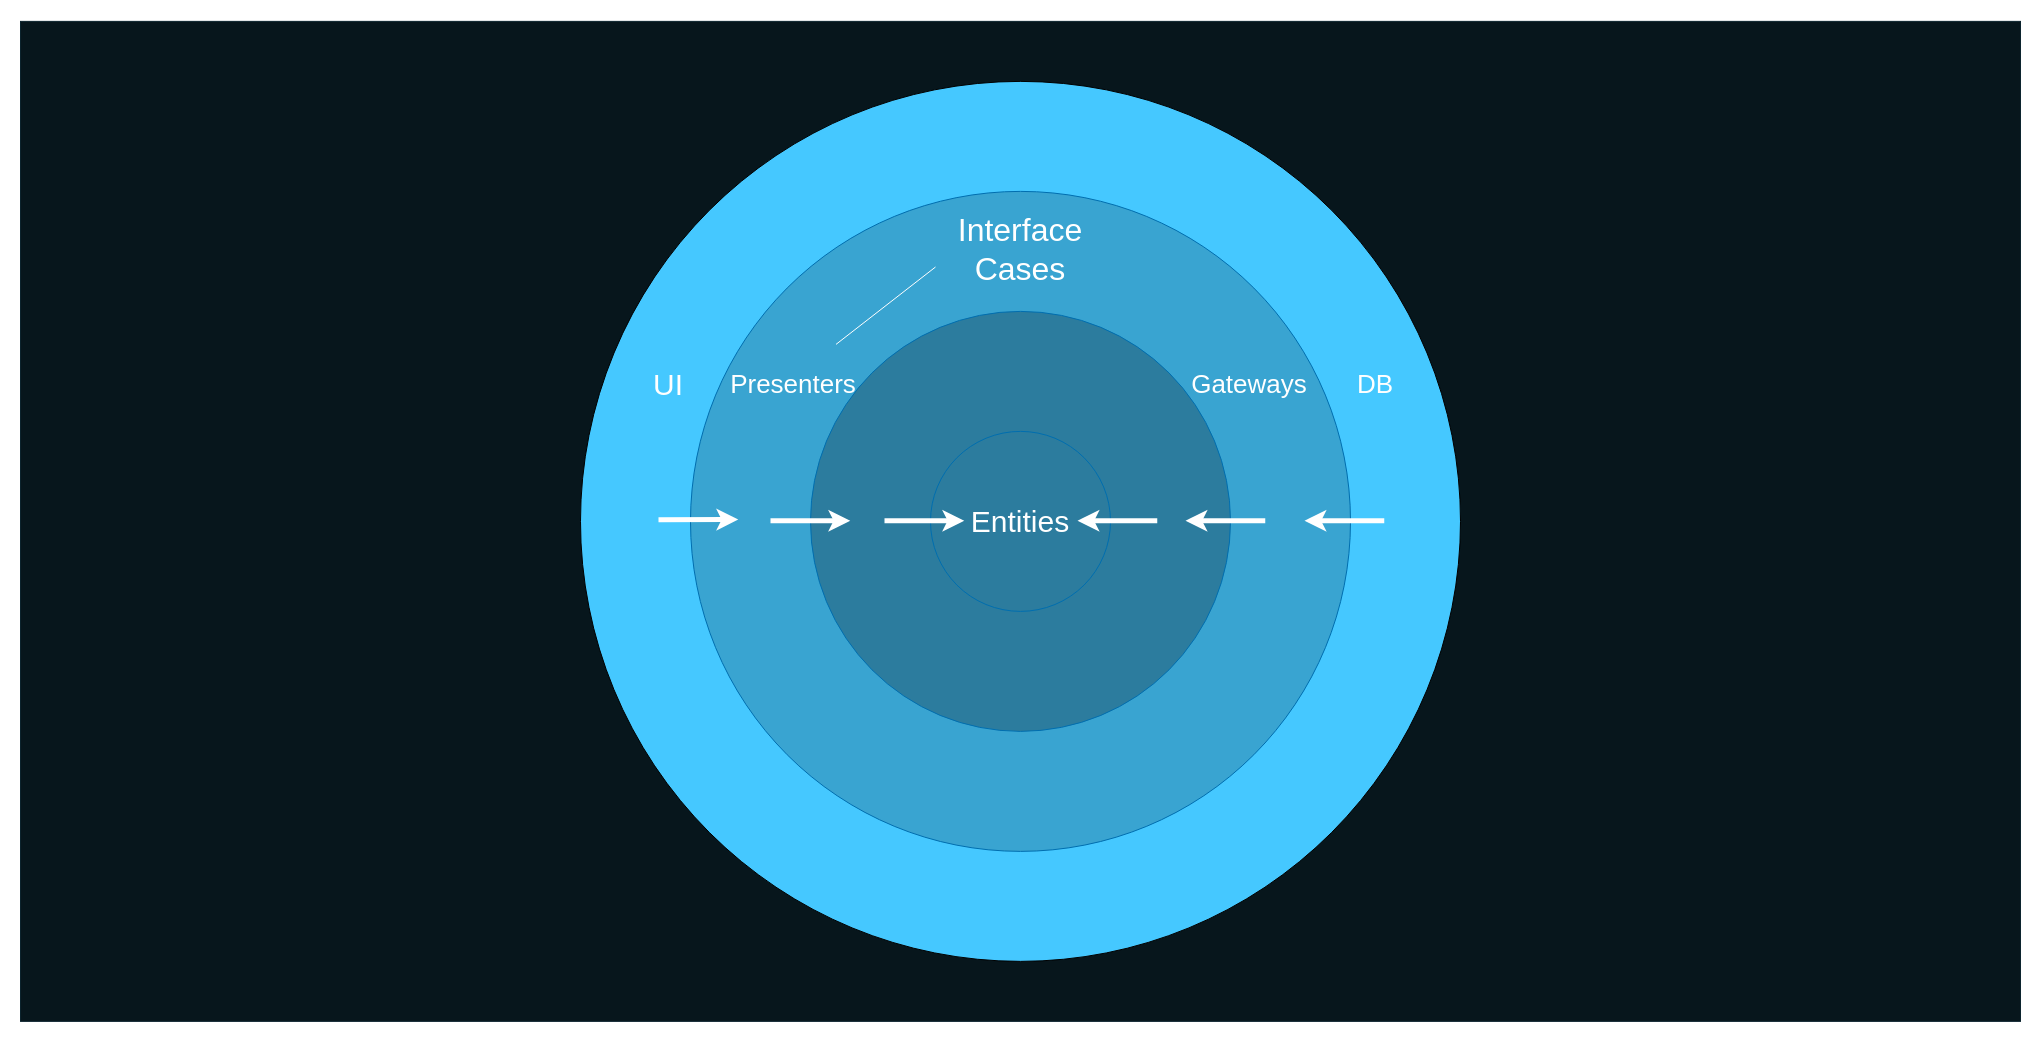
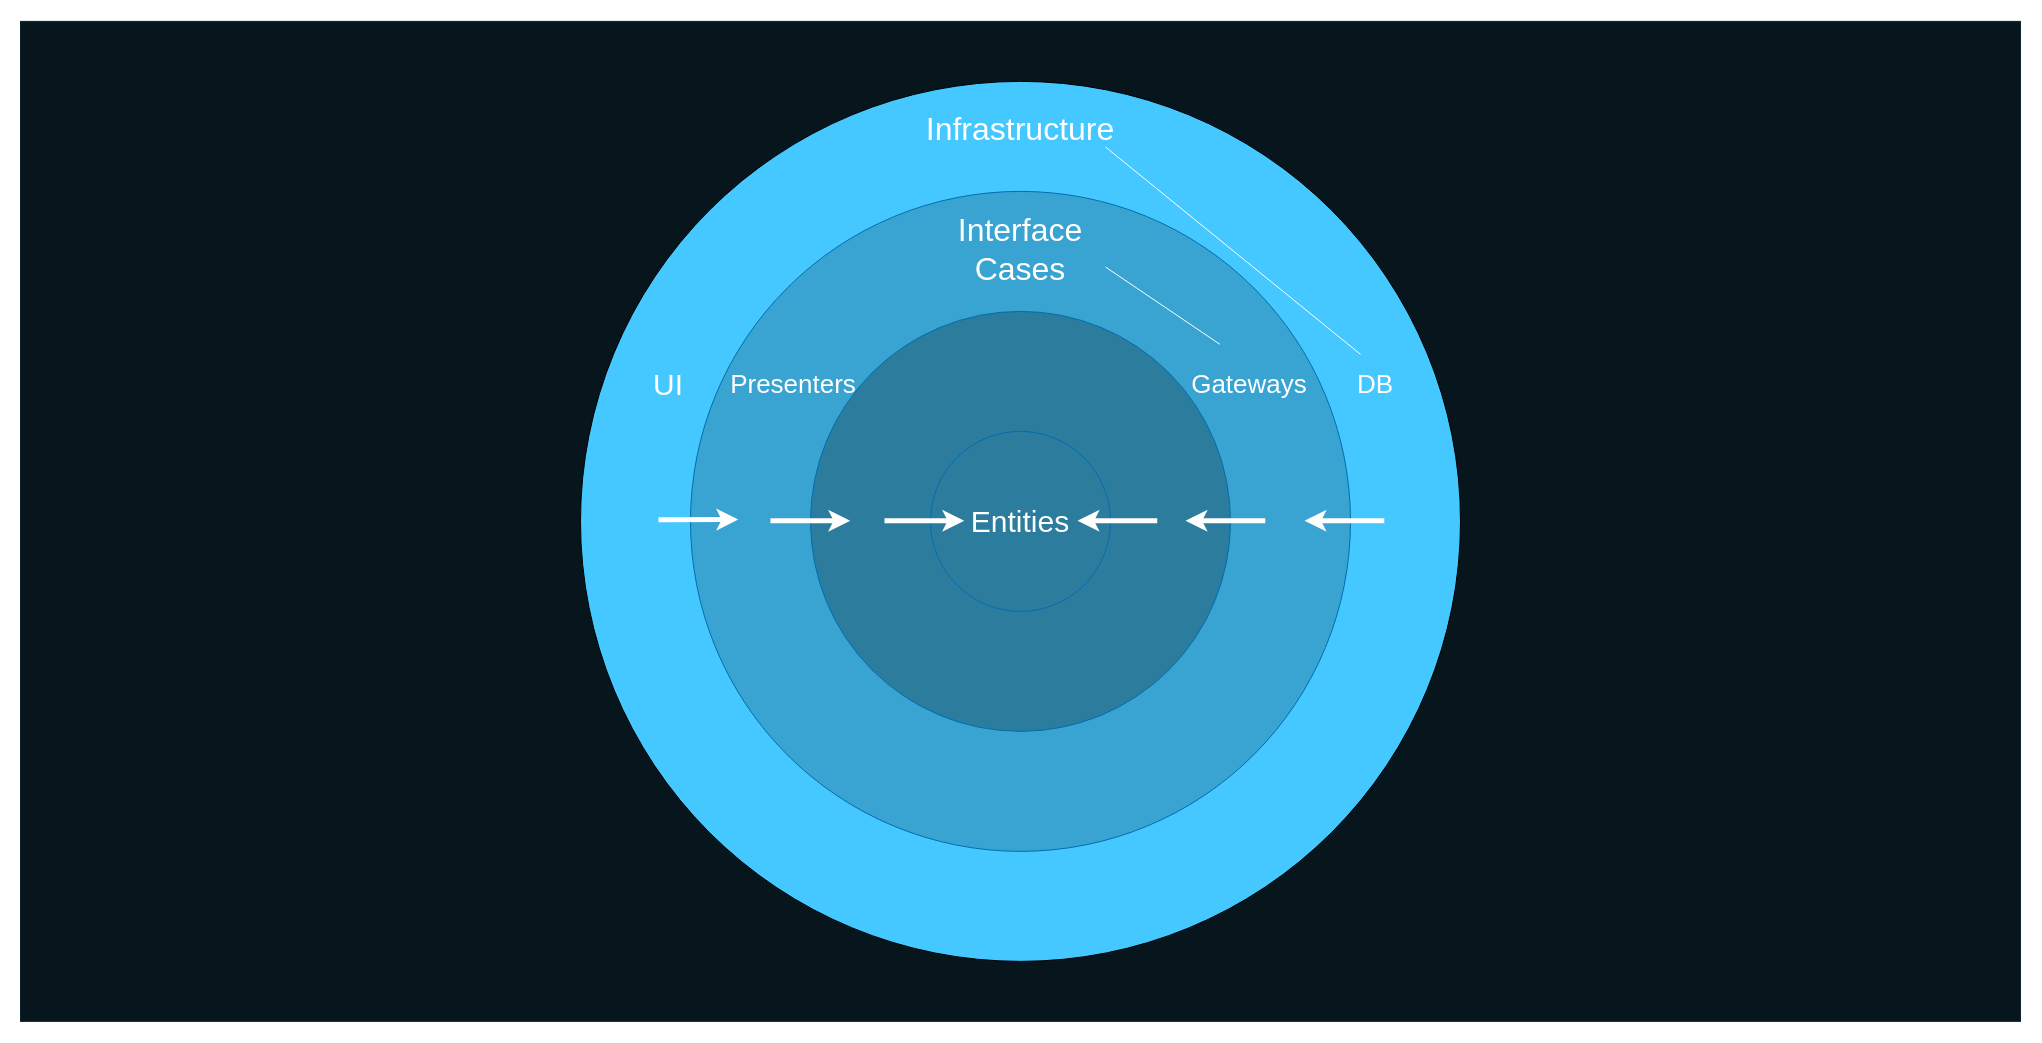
+ <mxCell id="18" value="Infrastructure" style="text;html=1;strokeColor=none;fillColor=none;align=center;verticalAlign=middle;whiteSpace=wrap;rounded=0;fontSize=32;fontStyle=0;fontColor=#FFFFFF;" parent="1" vertex="1"><mxGeometry x="935" y="94" width="170" height="70" as="geometry" /></mxCell>
+ <mxCell id="21" value="" style="endArrow=none;html=1;labelBackgroundColor=none;strokeColor=#FFFFFF;strokeWidth=1;fontSize=32;fontColor=#FFFFFF;entryX=1;entryY=0.75;entryDx=0;entryDy=0;exitX=0.364;exitY=-0.1;exitDx=0;exitDy=0;exitPerimeter=0;" parent="1" source="9" target="18" edge="1"><mxGeometry width="50" height="50" relative="1" as="geometry"><mxPoint x="698" y="353.88" as="sourcePoint" /><mxPoint x="945" y="156.5" as="targetPoint" /></mxGeometry></mxCell>
- <mxCell id="19" value="" style="endArrow=none;html=1;labelBackgroundColor=none;strokeColor=#FFFFFF;strokeWidth=1;fontSize=32;fontColor=#FFFFFF;entryX=0;entryY=0.75;entryDx=0;entryDy=0;exitX=0.75;exitY=0;exitDx=0;exitDy=0;" parent="1" source="7" target="17" edge="1"><mxGeometry width="50" height="50" relative="1" as="geometry"><mxPoint x="210" y="534" as="sourcePoint" /><mxPoint x="260" y="484" as="targetPoint" /></mxGeometry></mxCell>
+ <mxCell id="20" value="" style="endArrow=none;html=1;labelBackgroundColor=none;strokeColor=#FFFFFF;strokeWidth=1;fontSize=32;fontColor=#FFFFFF;entryX=1;entryY=0.75;entryDx=0;entryDy=0;exitX=0.25;exitY=0;exitDx=0;exitDy=0;" parent="1" source="8" target="17" edge="1"><mxGeometry width="50" height="50" relative="1" as="geometry"><mxPoint x="845.5" y="353.88" as="sourcePoint" /><mxPoint x="945" y="276.5" as="targetPoint" /></mxGeometry></mxCell>
